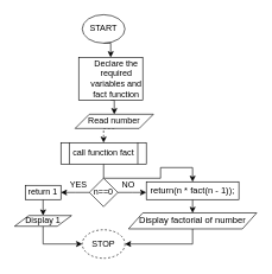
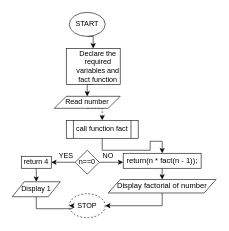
- <mxCell id="7" value="Read number" style="shape=parallelogram;perimeter=parallelogramPerimeter;whiteSpace=wrap;html=1;fixedSize=1;" parent="1" vertex="1"><mxGeometry x="105" y="160" width="110" height="20" as="geometry" /></mxCell>
+ <mxCell id="7" value="Read number" style="shape=parallelogram;perimeter=parallelogramPerimeter;whiteSpace=wrap;html=1;fixedSize=1;" parent="1" vertex="1"><mxGeometry x="90" y="160" width="110" height="20" as="geometry" /></mxCell>
- <mxCell id="9" value="&lt;span&gt;call function fact&lt;/span&gt;" style="shape=process;whiteSpace=wrap;html=1;backgroundOutline=1;" vertex="1" parent="1"><mxGeometry x="85" y="200" width="120" height="30" as="geometry" /></mxCell>
+ <mxCell id="9" value="&lt;span&gt;call function fact&lt;/span&gt;" style="shape=process;whiteSpace=wrap;html=1;backgroundOutline=1;" vertex="1" parent="1"><mxGeometry x="110" y="200" width="120" height="30" as="geometry" /></mxCell>
- <mxCell id="19" value="return 1" style="rounded=0;whiteSpace=wrap;html=1;" vertex="1" parent="1"><mxGeometry x="35" y="260" width="50" height="20" as="geometry" /></mxCell>
+ <mxCell id="19" value="return 4" style="rounded=0;whiteSpace=wrap;html=1;" vertex="1" parent="1"><mxGeometry x="35" y="260" width="50" height="20" as="geometry" /></mxCell>
- <mxCell id="23" value="Display 1" style="shape=parallelogram;perimeter=parallelogramPerimeter;whiteSpace=wrap;html=1;fixedSize=1;" vertex="1" parent="1"><mxGeometry x="20" y="302.5" width="80" height="15" as="geometry" /></mxCell>
+ <mxCell id="23" value="Display 1" style="shape=parallelogram;perimeter=parallelogramPerimeter;whiteSpace=wrap;html=1;fixedSize=1;" vertex="1" parent="1"><mxGeometry x="20" y="302.5" width="80" height="25" as="geometry" /></mxCell>
